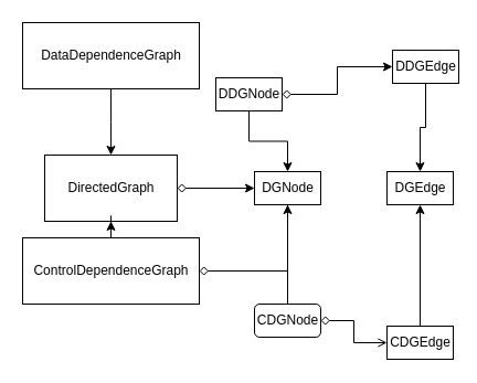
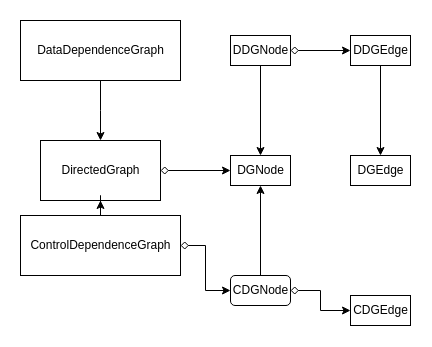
- <mxCell id="17" value="DDGEdge" style="html=1;" vertex="1" parent="1"><mxGeometry x="355" y="45" width="60" height="30" as="geometry" /></mxCell>
+ <mxCell id="17" value="DDGEdge" style="html=1;" vertex="1" parent="1"><mxGeometry x="350" y="35" width="60" height="30" as="geometry" /></mxCell>
- <mxCell id="16" value="DDGNode" style="html=1;" vertex="1" parent="1"><mxGeometry x="195" y="70" width="60" height="30" as="geometry" /></mxCell>
+ <mxCell id="16" value="DDGNode" style="html=1;" vertex="1" parent="1"><mxGeometry x="230" y="35" width="60" height="30" as="geometry" /></mxCell>
- <mxCell id="9" style="edgeStyle=orthogonalEdgeStyle;rounded=0;orthogonalLoop=1;jettySize=auto;html=1;entryX=0.5;entryY=1;entryDx=0;entryDy=0;startArrow=none;startFill=0;endArrow=none;" edge="1" parent="1" source="11" target="3"><mxGeometry relative="1" as="geometry" /></mxCell>
+ <mxCell id="9" style="edgeStyle=orthogonalEdgeStyle;rounded=0;orthogonalLoop=1;jettySize=auto;html=1;entryX=0.5;entryY=1;entryDx=0;entryDy=0;startArrow=none;startFill=0;" edge="1" parent="1" source="11" target="3"><mxGeometry relative="1" as="geometry" /></mxCell>
- <mxCell id="12" style="edgeStyle=orthogonalEdgeStyle;rounded=0;orthogonalLoop=1;jettySize=auto;html=1;entryX=0.5;entryY=1;entryDx=0;entryDy=0;startArrow=none;startFill=0;" edge="1" parent="1" source="13" target="4"><mxGeometry relative="1" as="geometry" /></mxCell>
- <mxCell id="6" style="edgeStyle=orthogonalEdgeStyle;rounded=0;orthogonalLoop=1;jettySize=auto;html=1;startArrow=diamond;startFill=0;" edge="1" parent="1" source="7" target="3"><mxGeometry relative="1" as="geometry" /></mxCell>
+ <mxCell id="6" style="edgeStyle=orthogonalEdgeStyle;rounded=0;orthogonalLoop=1;jettySize=auto;html=1;entryX=0;entryY=0.5;entryDx=0;entryDy=0;startArrow=diamond;startFill=0;" edge="1" parent="1" source="7" target="11"><mxGeometry relative="1" as="geometry" /></mxCell>
- <mxCell id="10" style="edgeStyle=orthogonalEdgeStyle;rounded=0;orthogonalLoop=1;jettySize=auto;html=1;entryX=0;entryY=0.5;entryDx=0;entryDy=0;startArrow=diamond;startFill=0;endArrow=open;" edge="1" parent="1" source="11" target="13"><mxGeometry relative="1" as="geometry" /></mxCell>
+ <mxCell id="10" style="edgeStyle=orthogonalEdgeStyle;rounded=0;orthogonalLoop=1;jettySize=auto;html=1;entryX=0;entryY=0.5;entryDx=0;entryDy=0;startArrow=diamond;startFill=0;" edge="1" parent="1" source="11" target="13"><mxGeometry relative="1" as="geometry" /></mxCell>
